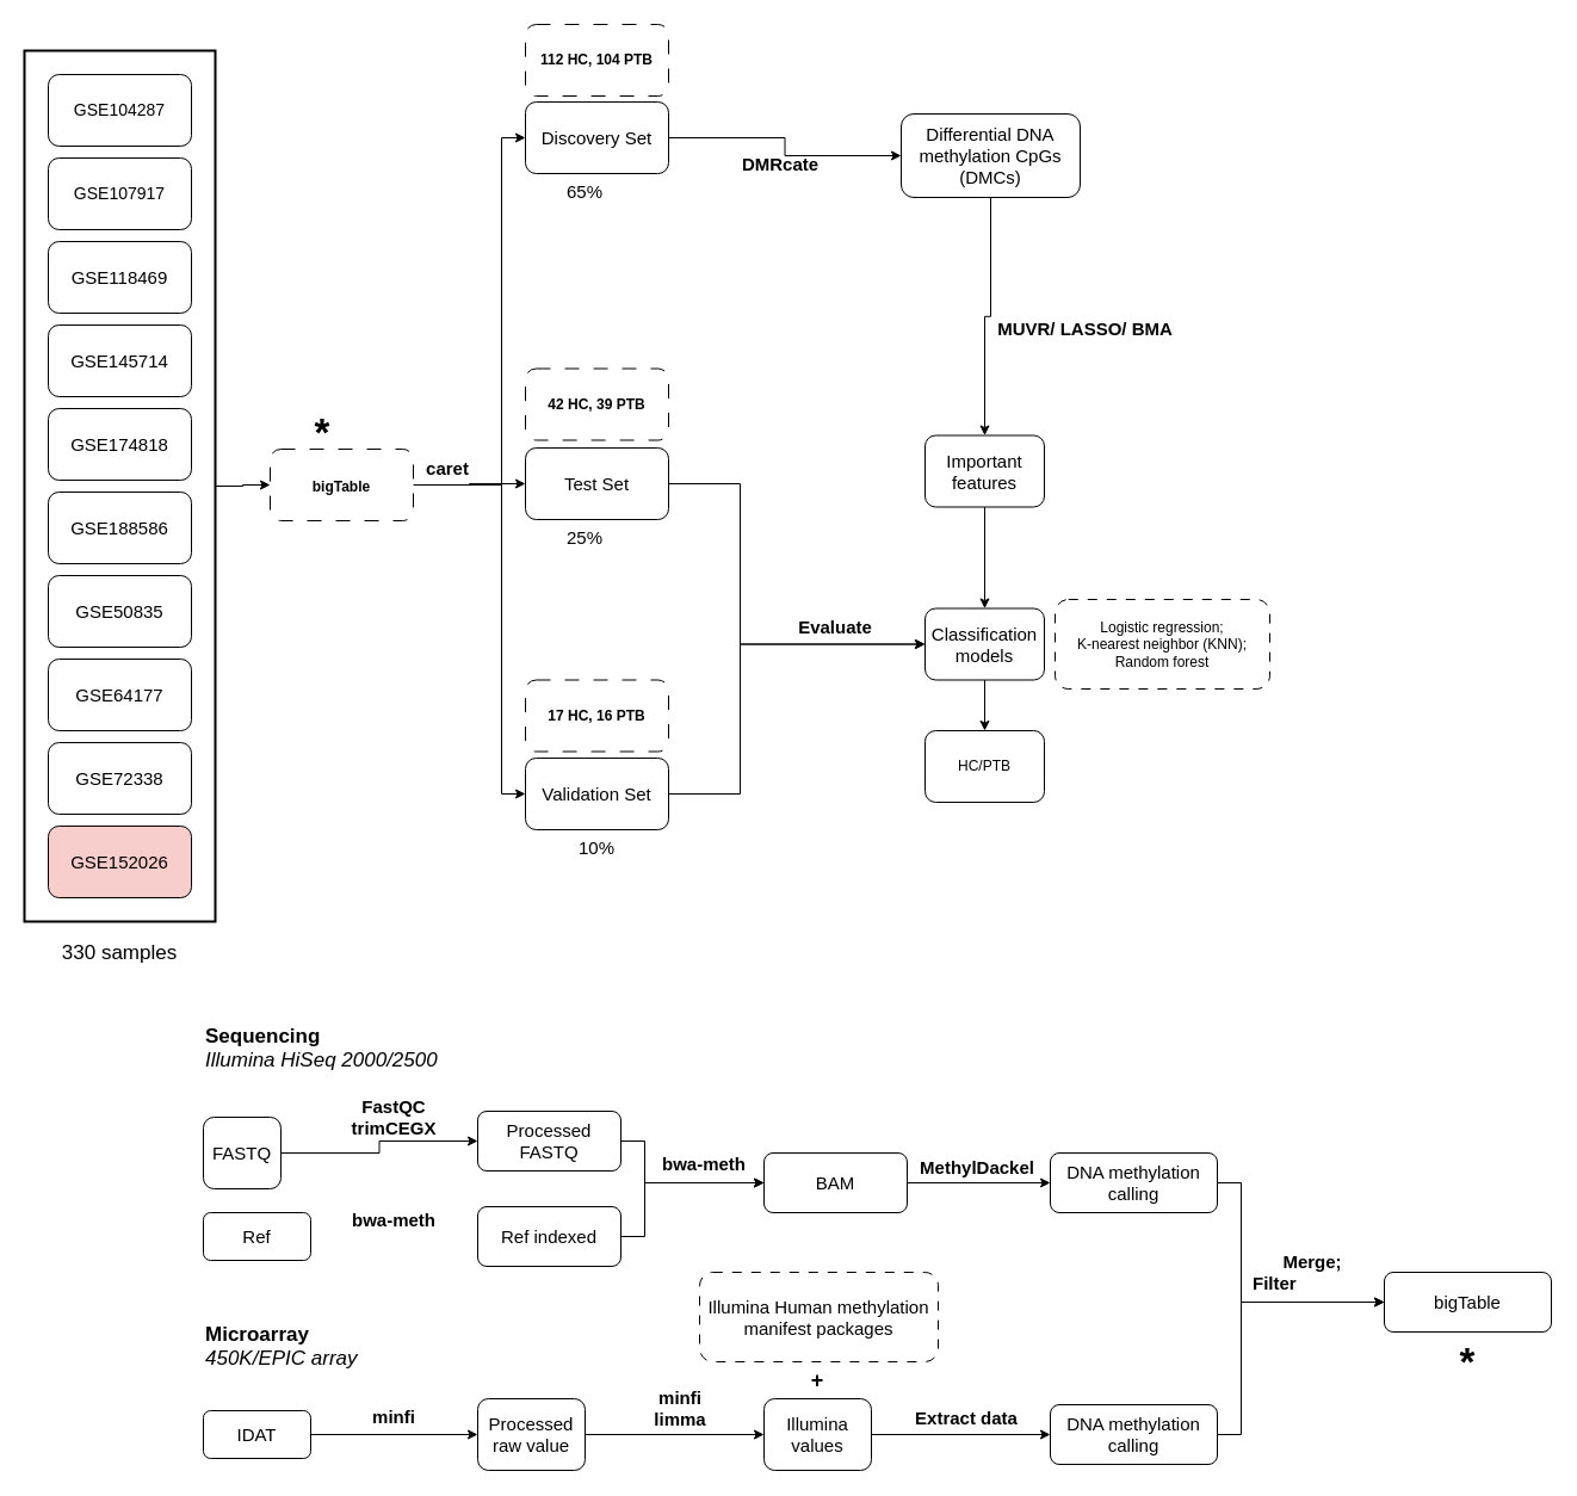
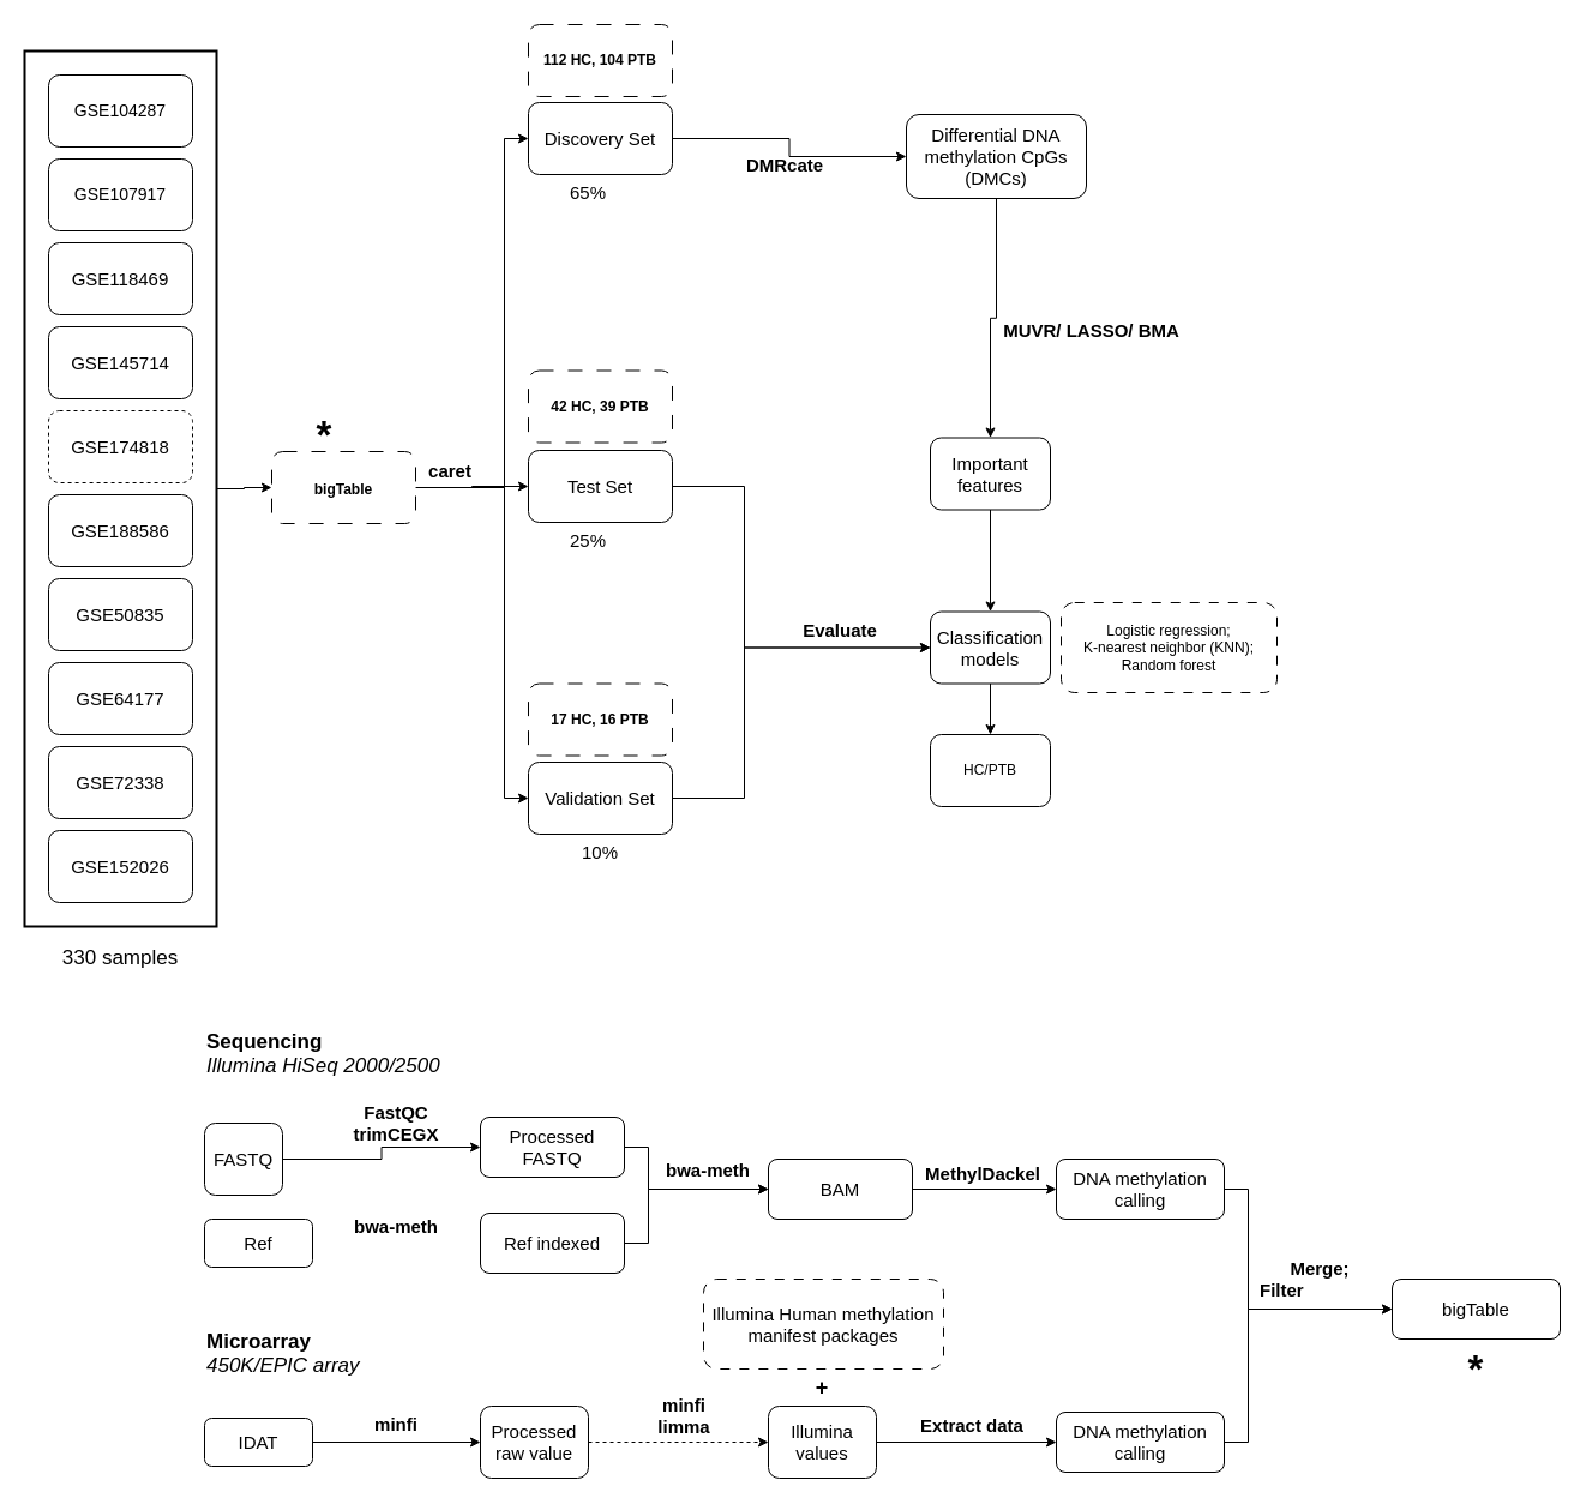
- <mxCell id="8" value="&lt;font style=&quot;font-size: 15px;&quot;&gt;GSE174818&lt;/font&gt;" style="rounded=1;whiteSpace=wrap;html=1;" parent="1" vertex="1"><mxGeometry x="40" y="342" width="120" height="60" as="geometry" /></mxCell>
+ <mxCell id="8" value="&lt;font style=&quot;font-size: 15px;&quot;&gt;GSE174818&lt;/font&gt;" style="rounded=1;whiteSpace=wrap;html=1;dashed=1;" parent="1" vertex="1"><mxGeometry x="40" y="342" width="120" height="60" as="geometry" /></mxCell>
- <mxCell id="13" value="&lt;font style=&quot;font-size: 15px;&quot;&gt;GSE152026&lt;/font&gt;" style="rounded=1;whiteSpace=wrap;html=1;fillColor=#f8cecc;" parent="1" vertex="1"><mxGeometry x="40" y="692" width="120" height="60" as="geometry" /></mxCell>
+ <mxCell id="13" value="&lt;font style=&quot;font-size: 15px;&quot;&gt;GSE152026&lt;/font&gt;" style="rounded=1;whiteSpace=wrap;html=1;" parent="1" vertex="1"><mxGeometry x="40" y="692" width="120" height="60" as="geometry" /></mxCell>
- <mxCell id="48" style="edgeStyle=orthogonalEdgeStyle;rounded=0;orthogonalLoop=1;jettySize=auto;html=1;exitX=1;exitY=0.5;exitDx=0;exitDy=0;entryX=0;entryY=0.5;entryDx=0;entryDy=0;fontSize=15;" parent="1" source="49" target="52" edge="1"><mxGeometry relative="1" as="geometry" /></mxCell>
+ <mxCell id="48" style="edgeStyle=orthogonalEdgeStyle;rounded=0;orthogonalLoop=1;jettySize=auto;html=1;exitX=1;exitY=0.5;exitDx=0;exitDy=0;entryX=0;entryY=0.5;entryDx=0;entryDy=0;fontSize=15;dashed=1;" parent="1" source="49" target="52" edge="1"><mxGeometry relative="1" as="geometry" /></mxCell>
